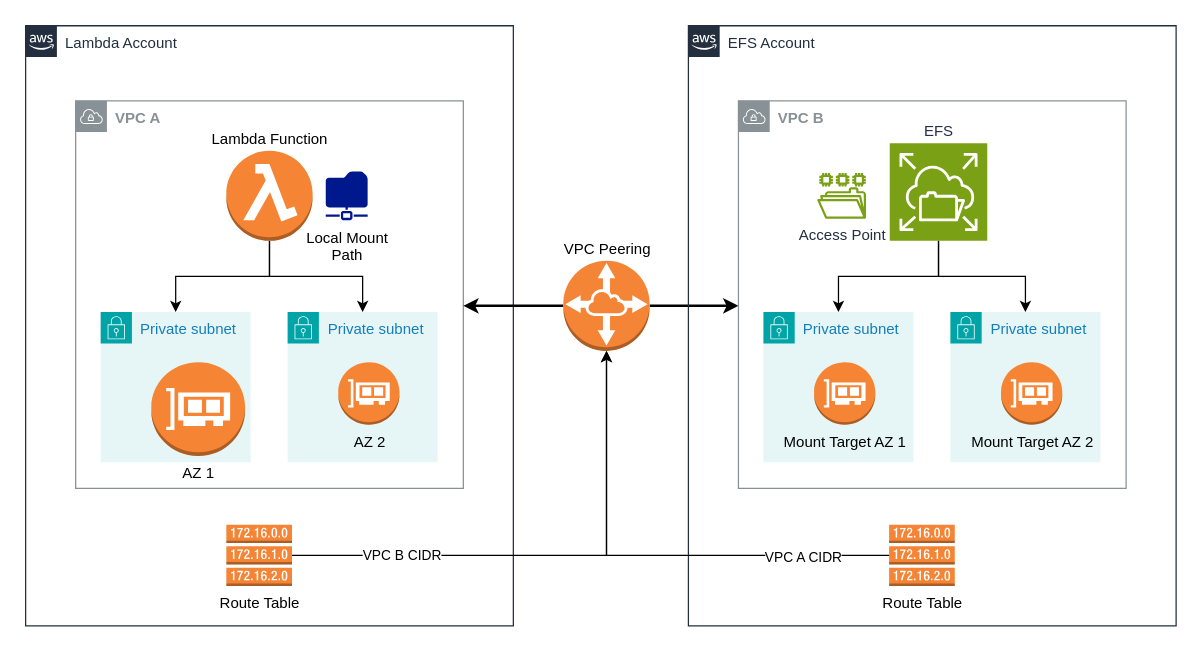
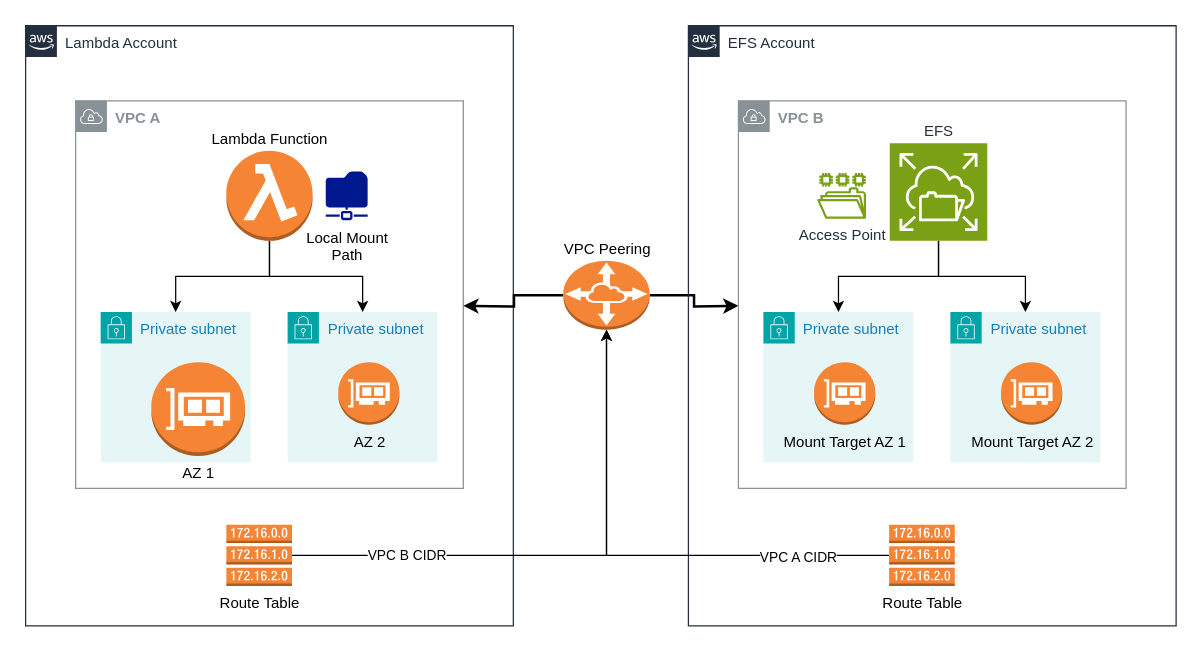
- <mxCell id="15" value="VPC Peering" style="outlineConnect=0;dashed=0;verticalLabelPosition=top;verticalAlign=bottom;align=center;html=1;shape=mxgraph.aws3.vpc_peering;fillColor=#F58536;gradientColor=none;labelPosition=center;" vertex="1" parent="1"><mxGeometry x="450" y="208" width="69" height="72" as="geometry" /></mxCell>
+ <mxCell id="15" value="VPC Peering" style="outlineConnect=0;dashed=0;verticalLabelPosition=top;verticalAlign=bottom;align=center;html=1;shape=mxgraph.aws3.vpc_peering;fillColor=#F58536;gradientColor=none;labelPosition=center;" vertex="1" parent="1"><mxGeometry x="450" y="208" width="69" height="55" as="geometry" /></mxCell>
